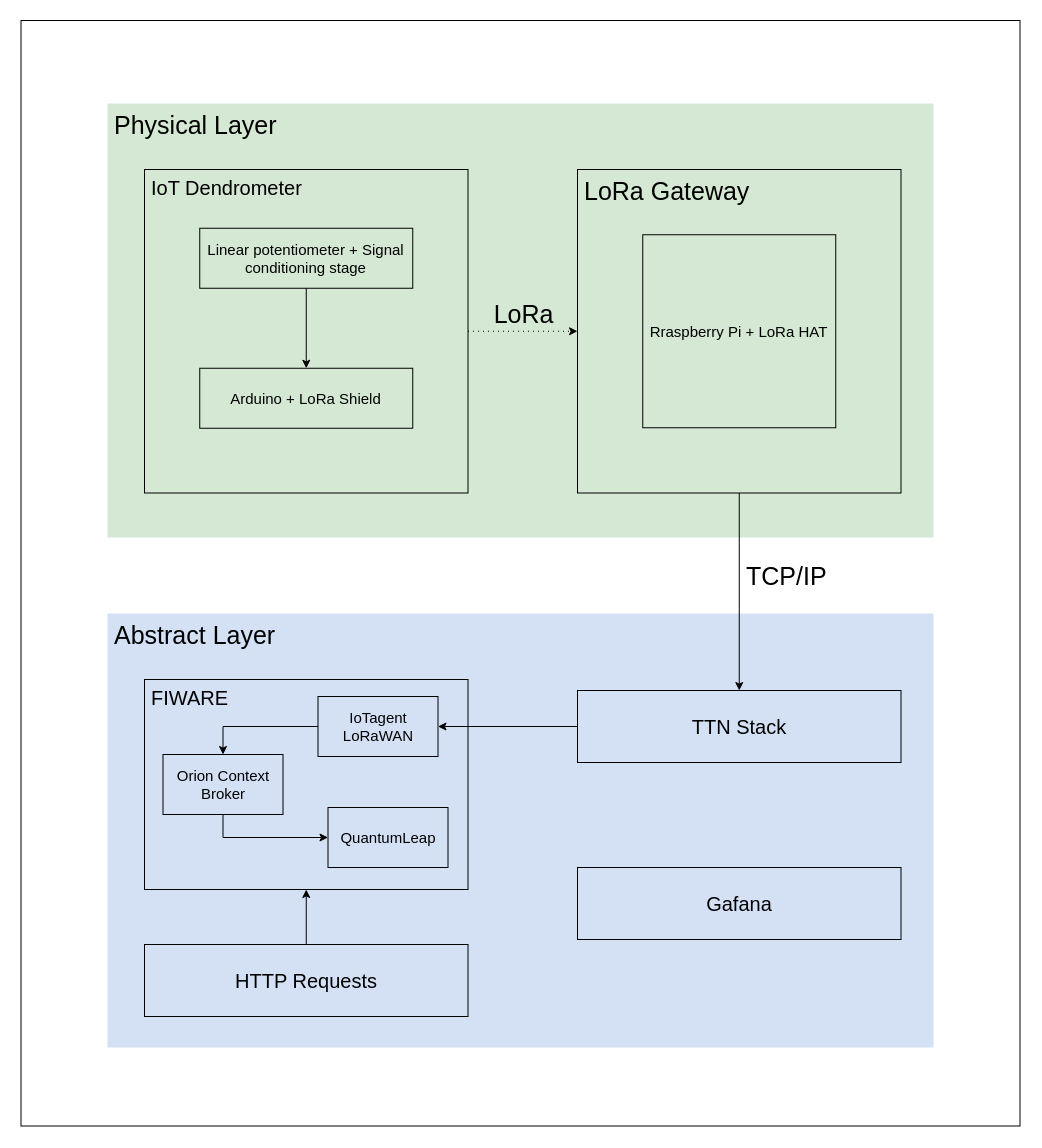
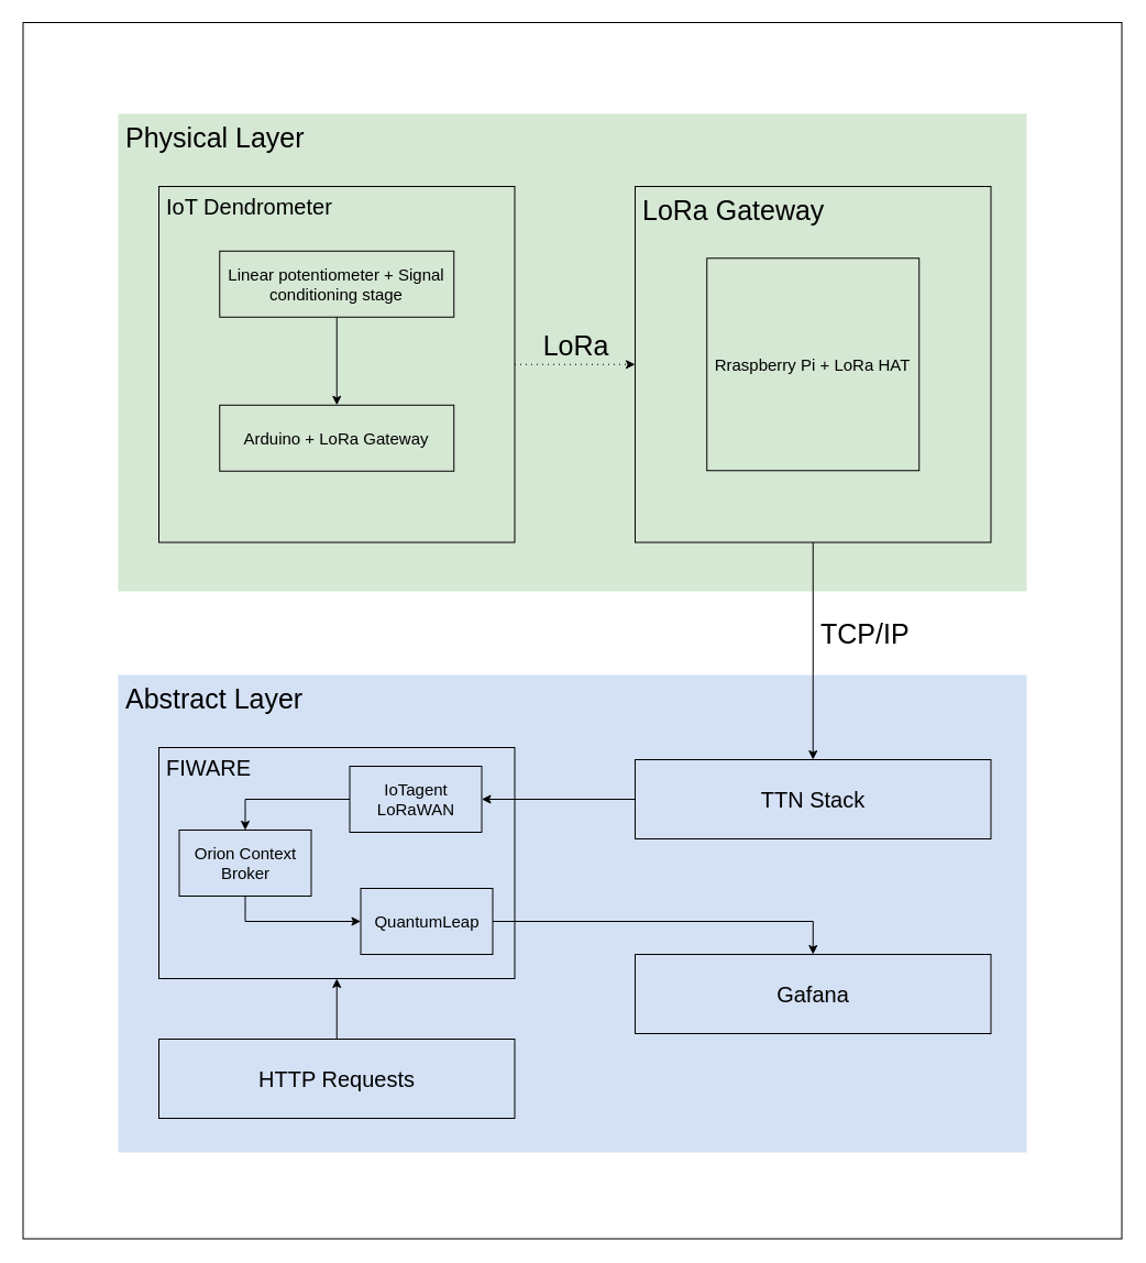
- <mxCell id="12" value="&lt;font color=&quot;#000000&quot; style=&quot;font-size: 15px;&quot;&gt;Arduino + LoRa Shield&lt;/font&gt;" style="rounded=0;whiteSpace=wrap;html=1;strokeColor=#000000;fillColor=none;fontSize=15;align=center;" parent="1" vertex="1"><mxGeometry x="199.25" y="367.75" width="213" height="60" as="geometry" /></mxCell>
+ <mxCell id="12" value="&lt;font color=&quot;#000000&quot; style=&quot;font-size: 15px;&quot;&gt;Arduino + LoRa Gateway&lt;/font&gt;" style="rounded=0;whiteSpace=wrap;html=1;strokeColor=#000000;fillColor=none;fontSize=15;align=center;" parent="1" vertex="1"><mxGeometry x="199.25" y="367.75" width="213" height="60" as="geometry" /></mxCell>
+ <mxCell id="24" style="edgeStyle=orthogonalEdgeStyle;rounded=0;orthogonalLoop=1;jettySize=auto;html=1;exitX=1;exitY=0.5;exitDx=0;exitDy=0;entryX=0.5;entryY=0;entryDx=0;entryDy=0;strokeColor=#000000;fontSize=15;fontColor=#000000;" parent="1" source="25" target="16" edge="1"><mxGeometry relative="1" as="geometry" /></mxCell>
